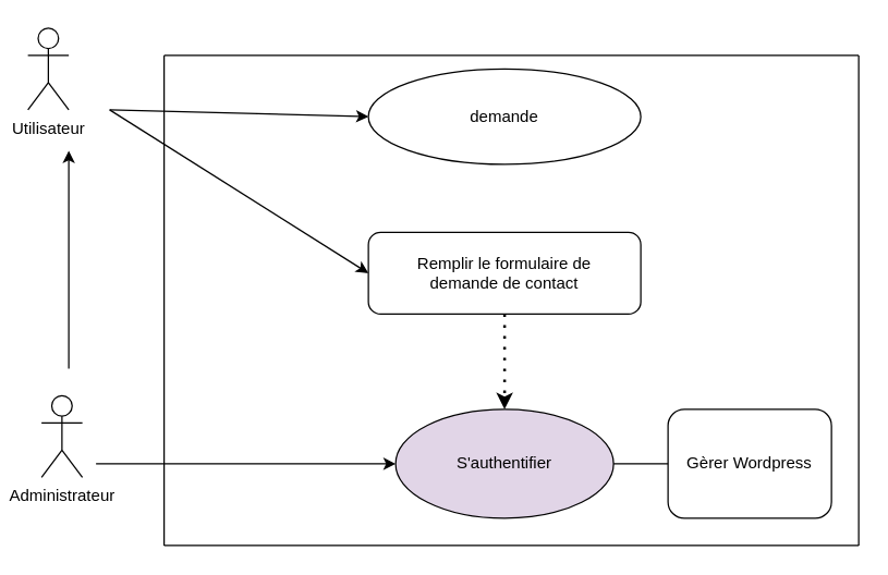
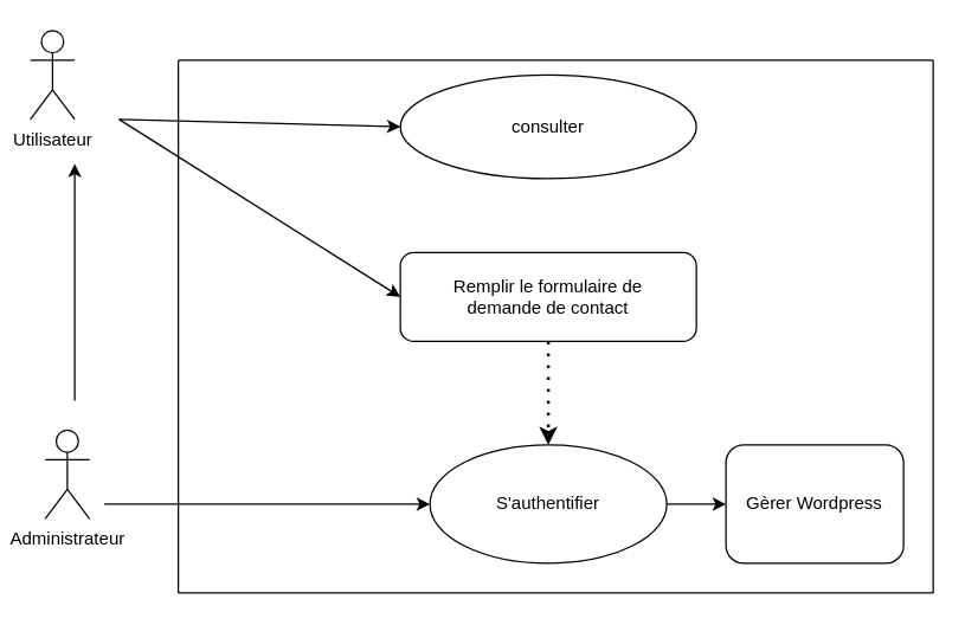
- <mxCell id="4" value="demande" style="ellipse;whiteSpace=wrap;html=1;" parent="1" vertex="1"><mxGeometry x="270" y="50" width="200" height="70" as="geometry" /></mxCell>
+ <mxCell id="4" value="consulter" style="ellipse;whiteSpace=wrap;html=1;" parent="1" vertex="1"><mxGeometry x="270" y="50" width="200" height="70" as="geometry" /></mxCell>
- <mxCell id="6" value="S'authentifier" style="ellipse;whiteSpace=wrap;html=1;fillColor=#e1d5e7;" parent="1" vertex="1"><mxGeometry x="290" y="300" width="160" height="80" as="geometry" /></mxCell>
+ <mxCell id="6" value="S'authentifier" style="ellipse;whiteSpace=wrap;html=1;" parent="1" vertex="1"><mxGeometry x="290" y="300" width="160" height="80" as="geometry" /></mxCell>
- <mxCell id="13" value="" style="endArrow=none;html=1;exitX=1;exitY=0.5;exitDx=0;exitDy=0;entryX=0;entryY=0.5;entryDx=0;entryDy=0;" parent="1" source="6" target="12" edge="1"><mxGeometry width="50" height="50" relative="1" as="geometry"><mxPoint x="550" y="350" as="sourcePoint" /><mxPoint x="600" y="300" as="targetPoint" /></mxGeometry></mxCell>
+ <mxCell id="13" value="" style="endArrow=classic;html=1;exitX=1;exitY=0.5;exitDx=0;exitDy=0;entryX=0;entryY=0.5;entryDx=0;entryDy=0;" parent="1" source="6" target="12" edge="1"><mxGeometry width="50" height="50" relative="1" as="geometry"><mxPoint x="550" y="350" as="sourcePoint" /><mxPoint x="600" y="300" as="targetPoint" /></mxGeometry></mxCell>
